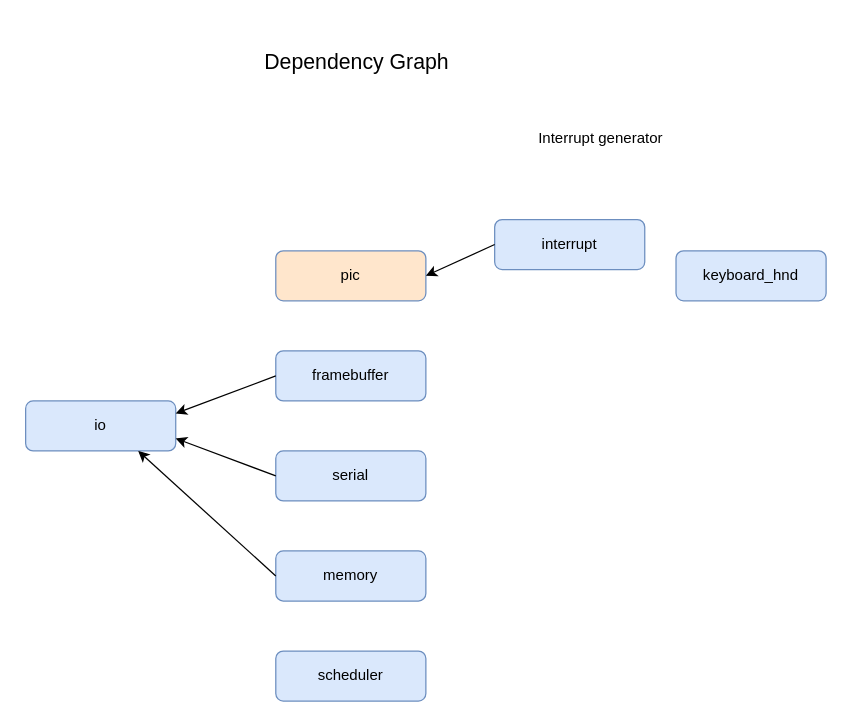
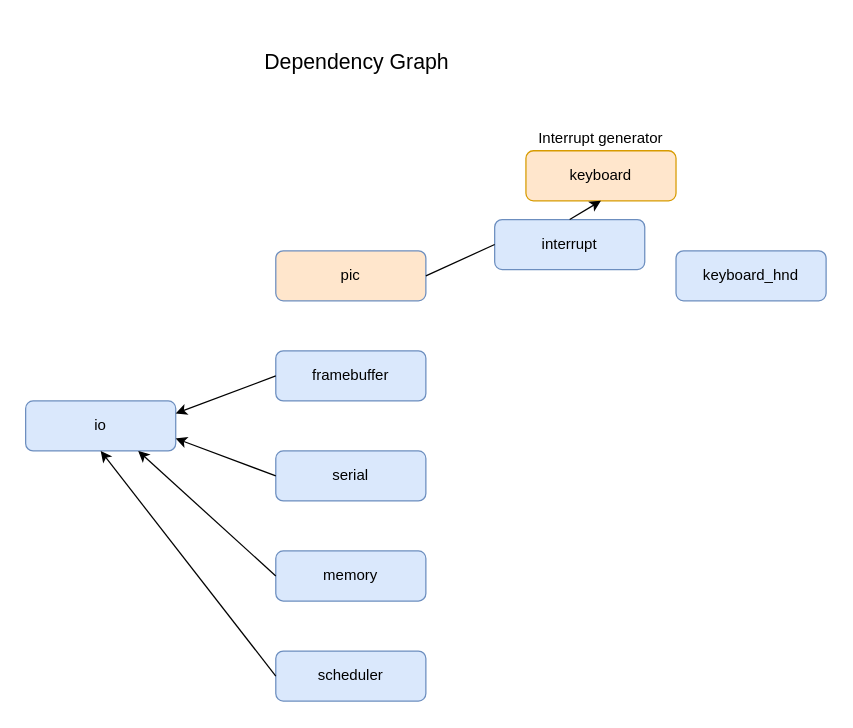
+ <mxCell id="10" value="keyboard" style="rounded=1;whiteSpace=wrap;html=1;fillColor=#ffe6cc;strokeColor=#d79b00;" vertex="1" parent="1"><mxGeometry x="420" y="120" width="120" height="40" as="geometry" /></mxCell>
+ <mxCell id="11" value="" style="endArrow=classic;html=1;entryX=0.5;entryY=1;entryDx=0;entryDy=0;exitX=0.5;exitY=0;exitDx=0;exitDy=0;" edge="1" parent="1" source="4" target="10"><mxGeometry width="50" height="50" relative="1" as="geometry"><mxPoint x="20" y="470" as="sourcePoint" /><mxPoint x="70" y="420" as="targetPoint" /></mxGeometry></mxCell>
- <mxCell id="9" value="" style="endArrow=classic;html=1;entryX=1;entryY=0.5;entryDx=0;entryDy=0;exitX=0;exitY=0.5;exitDx=0;exitDy=0;" edge="1" parent="1" source="4" target="3"><mxGeometry width="50" height="50" relative="1" as="geometry"><mxPoint x="20" y="470" as="sourcePoint" /><mxPoint x="70" y="420" as="targetPoint" /></mxGeometry></mxCell>
+ <mxCell id="9" value="" style="endArrow=none;html=1;entryX=1;entryY=0.5;entryDx=0;entryDy=0;exitX=0;exitY=0.5;exitDx=0;exitDy=0;" edge="1" parent="1" source="4" target="3"><mxGeometry width="50" height="50" relative="1" as="geometry"><mxPoint x="20" y="470" as="sourcePoint" /><mxPoint x="70" y="420" as="targetPoint" /></mxGeometry></mxCell>
+ <mxCell id="15" value="" style="endArrow=classic;html=1;entryX=0.5;entryY=1;entryDx=0;entryDy=0;exitX=0;exitY=0.5;exitDx=0;exitDy=0;" edge="1" parent="1" source="13" target="2"><mxGeometry width="50" height="50" relative="1" as="geometry"><mxPoint x="20" y="630" as="sourcePoint" /><mxPoint x="70" y="580" as="targetPoint" /></mxGeometry></mxCell>
